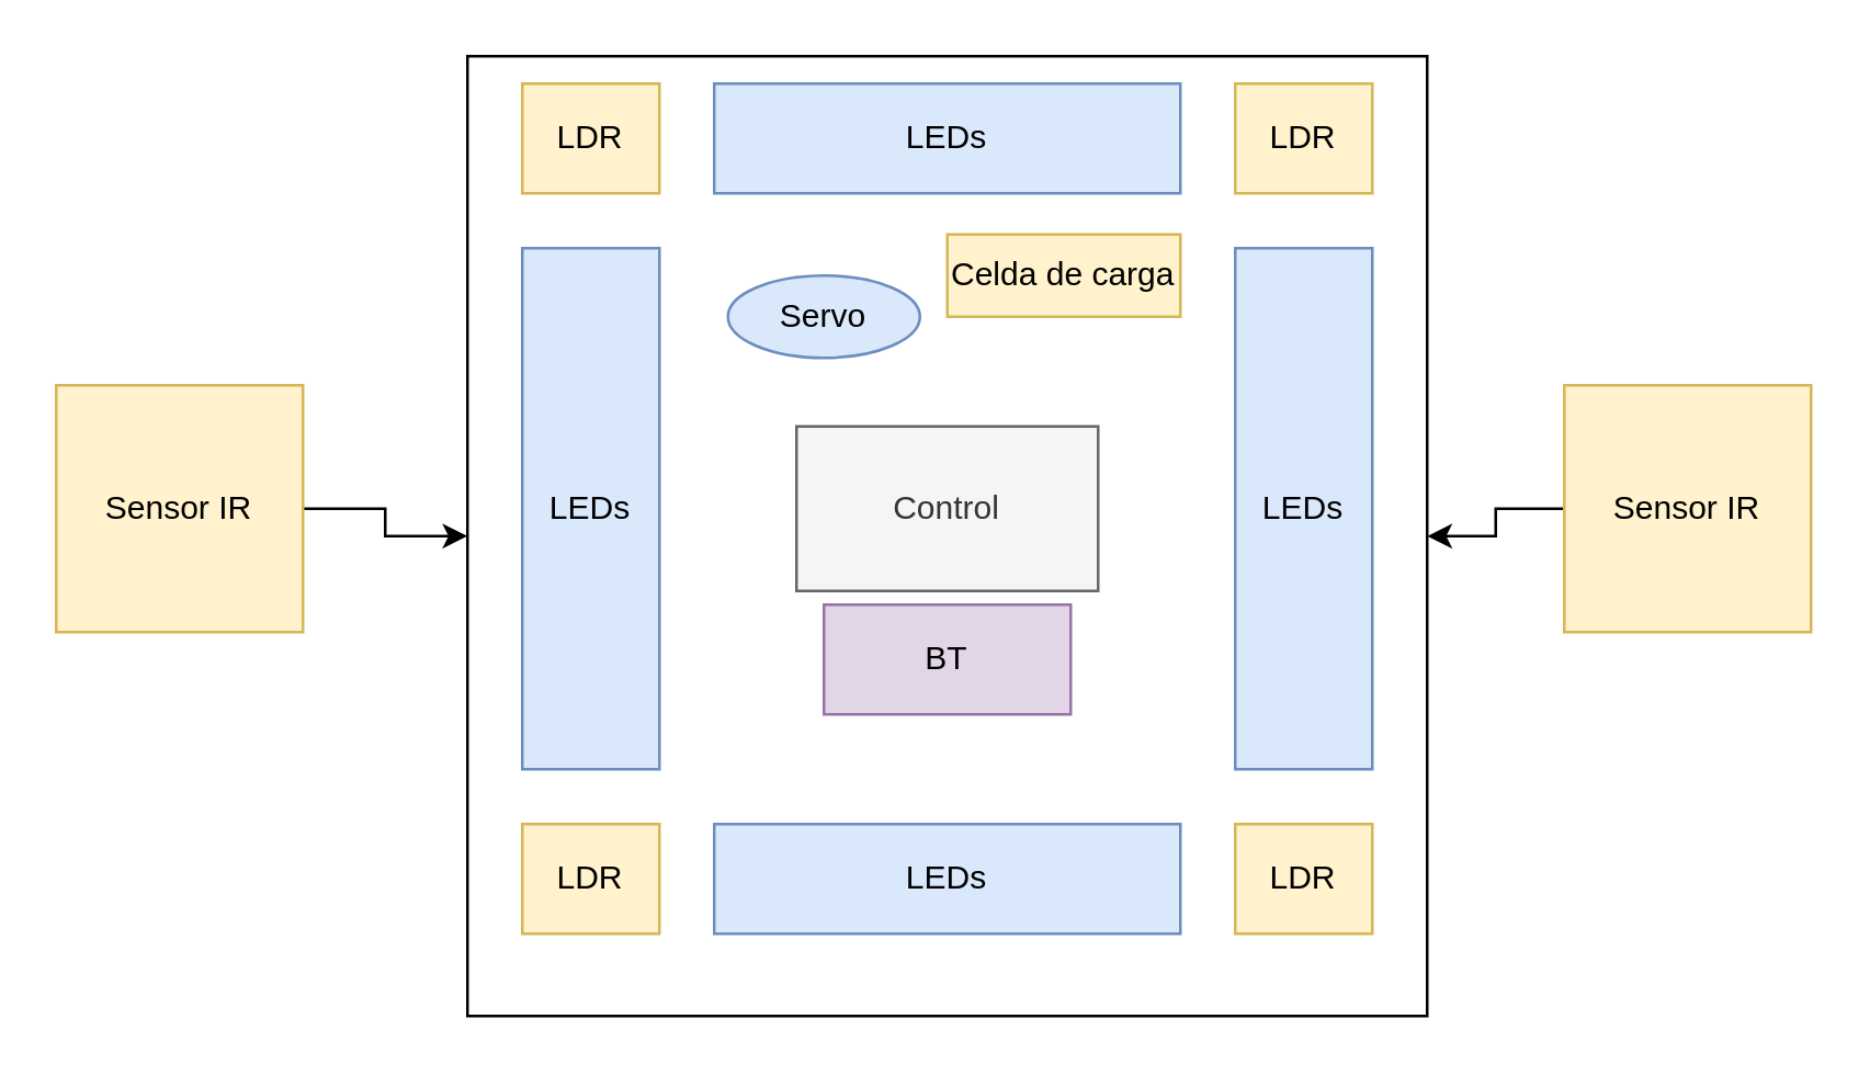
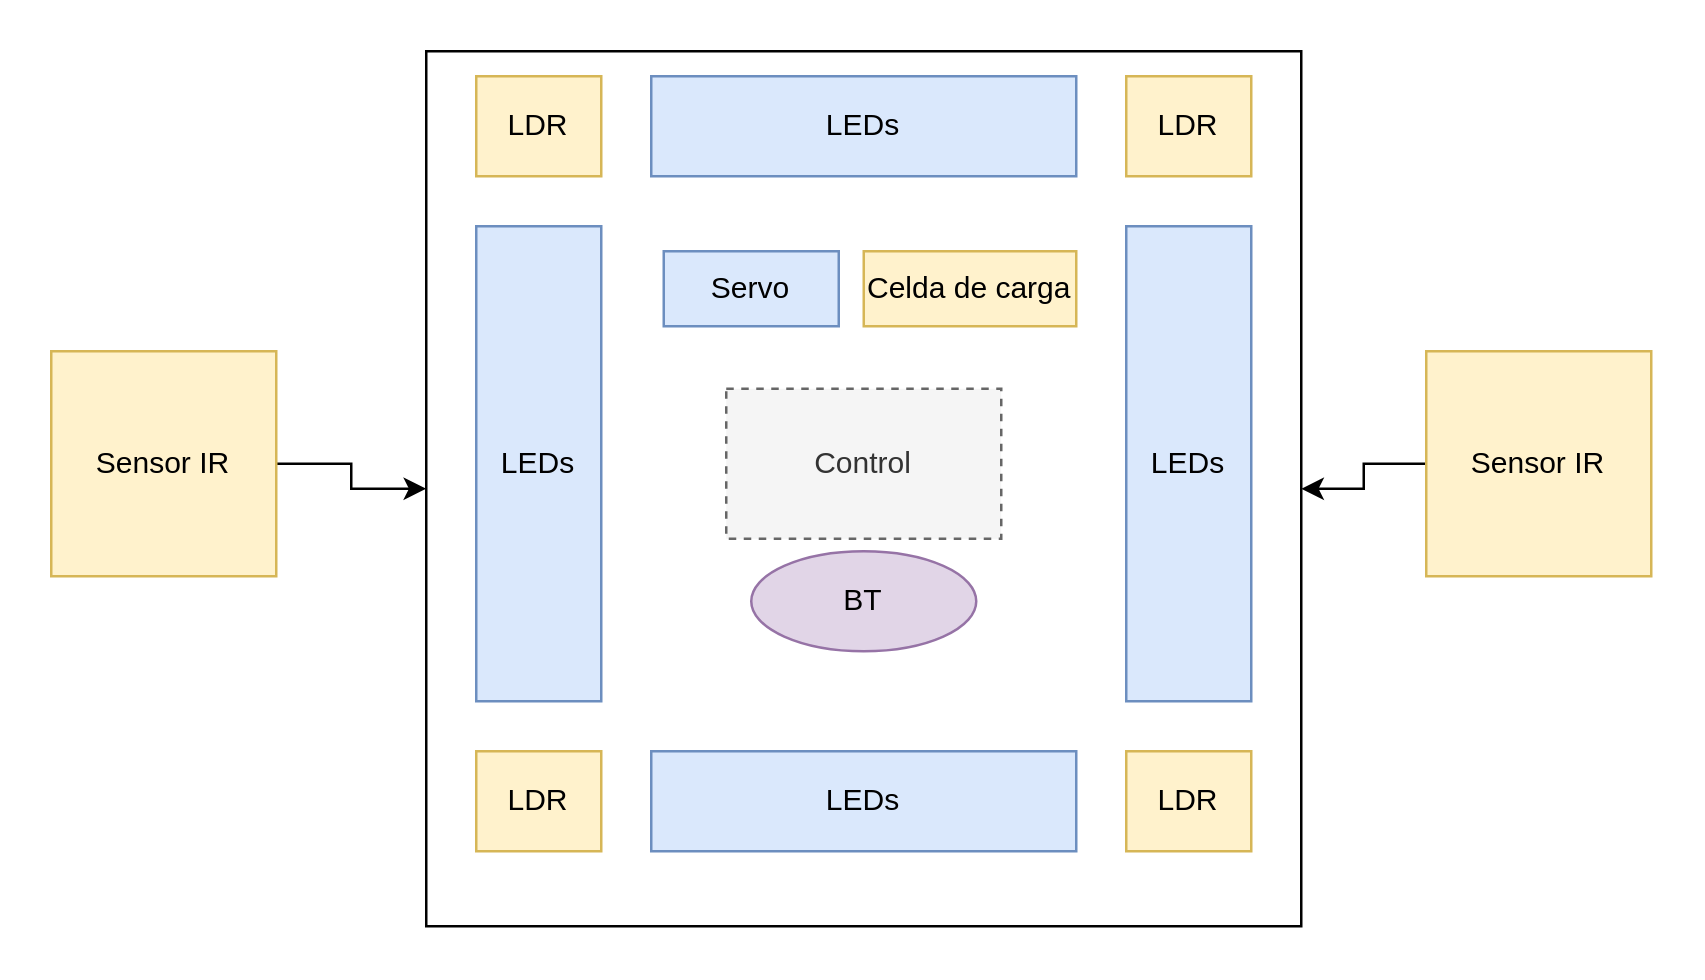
- <mxCell id="9" value="Celda de carga" style="rounded=0;whiteSpace=wrap;html=1;fillColor=#fff2cc;strokeColor=#d6b656;" parent="1" vertex="1"><mxGeometry x="345" y="85" width="85" height="30" as="geometry" /></mxCell>
+ <mxCell id="9" value="Celda de carga" style="rounded=0;whiteSpace=wrap;html=1;fillColor=#fff2cc;strokeColor=#d6b656;" parent="1" vertex="1"><mxGeometry x="345" y="100" width="85" height="30" as="geometry" /></mxCell>
- <mxCell id="8" value="Servo" style="ellipse;whiteSpace=wrap;html=1;fillColor=#dae8fc;strokeColor=#6c8ebf;" parent="1" vertex="1"><mxGeometry x="265" y="100" width="70" height="30" as="geometry" /></mxCell>
+ <mxCell id="8" value="Servo" style="rounded=0;whiteSpace=wrap;html=1;fillColor=#dae8fc;strokeColor=#6c8ebf;" parent="1" vertex="1"><mxGeometry x="265" y="100" width="70" height="30" as="geometry" /></mxCell>
- <mxCell id="5" value="Control" style="rounded=0;whiteSpace=wrap;html=1;fillColor=#f5f5f5;strokeColor=#666666;fontColor=#333333;" parent="1" vertex="1"><mxGeometry x="290" y="155" width="110" height="60" as="geometry" /></mxCell>
+ <mxCell id="5" value="Control" style="rounded=0;whiteSpace=wrap;html=1;fillColor=#f5f5f5;strokeColor=#666666;fontColor=#333333;dashed=1;" parent="1" vertex="1"><mxGeometry x="290" y="155" width="110" height="60" as="geometry" /></mxCell>
- <mxCell id="7" value="BT" style="rounded=0;whiteSpace=wrap;html=1;fillColor=#e1d5e7;strokeColor=#9673a6;" parent="1" vertex="1"><mxGeometry x="300" y="220" width="90" height="40" as="geometry" /></mxCell>
+ <mxCell id="7" value="BT" style="ellipse;whiteSpace=wrap;html=1;fillColor=#e1d5e7;strokeColor=#9673a6;" parent="1" vertex="1"><mxGeometry x="300" y="220" width="90" height="40" as="geometry" /></mxCell>
